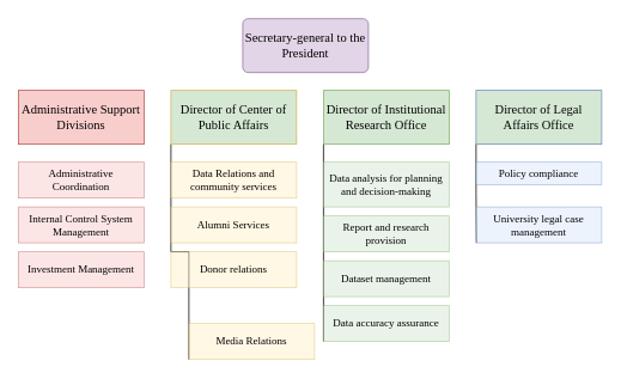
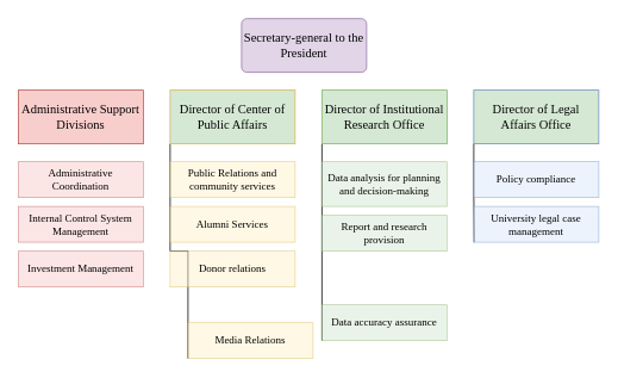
- <mxCell id="17" value="&lt;font face=&quot;Verdana&quot;&gt;Policy compliance&lt;/font&gt;" style="whiteSpace=wrap;html=1;align=center;fillColor=#dae8fc;strokeColor=#6c8ebf;opacity=50;" vertex="1" parent="1"><mxGeometry x="530" y="180" width="140" height="25" as="geometry" /></mxCell>
+ <mxCell id="17" value="&lt;font face=&quot;Verdana&quot;&gt;Policy compliance&lt;/font&gt;" style="whiteSpace=wrap;html=1;align=center;fillColor=#dae8fc;strokeColor=#6c8ebf;opacity=50;" vertex="1" parent="1"><mxGeometry x="530" y="180" width="140" height="40" as="geometry" /></mxCell>
- <mxCell id="6" value="&lt;font face=&quot;Verdana&quot; style=&quot;font-size: 12px;&quot;&gt;Data Relations and community services&lt;/font&gt;" style="whiteSpace=wrap;html=1;align=center;fillColor=#fff2cc;strokeColor=#d6b656;opacity=50;" vertex="1" parent="1"><mxGeometry x="190" y="180" width="140" height="40" as="geometry" /></mxCell>
+ <mxCell id="6" value="&lt;font face=&quot;Verdana&quot; style=&quot;font-size: 12px;&quot;&gt;Public Relations and community services&lt;/font&gt;" style="whiteSpace=wrap;html=1;align=center;fillColor=#fff2cc;strokeColor=#d6b656;opacity=50;" vertex="1" parent="1"><mxGeometry x="190" y="180" width="140" height="40" as="geometry" /></mxCell>
- <mxCell id="21" value="&lt;font face=&quot;Verdana&quot;&gt;Dataset management&lt;/font&gt;" style="whiteSpace=wrap;html=1;align=center;fillColor=#d5e8d4;strokeColor=#82b366;opacity=50;" vertex="1" parent="1"><mxGeometry x="360" y="290" width="140" height="40" as="geometry" /></mxCell>
